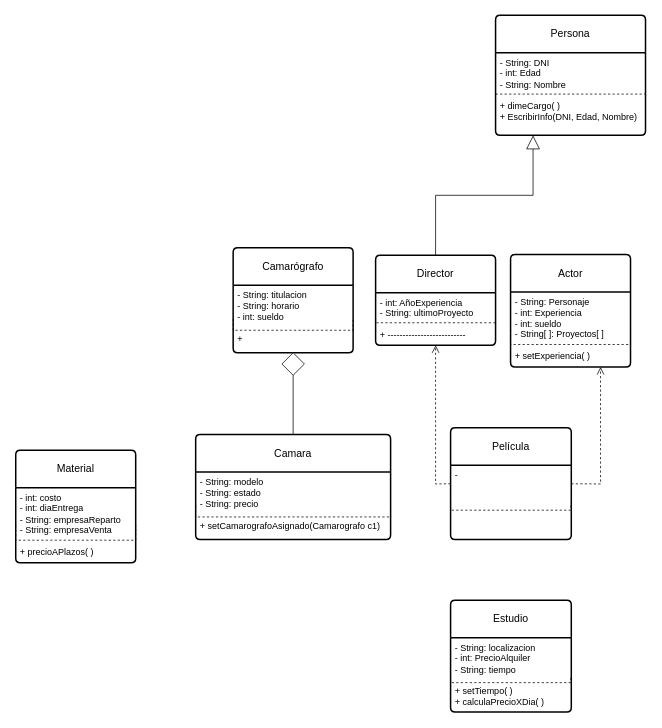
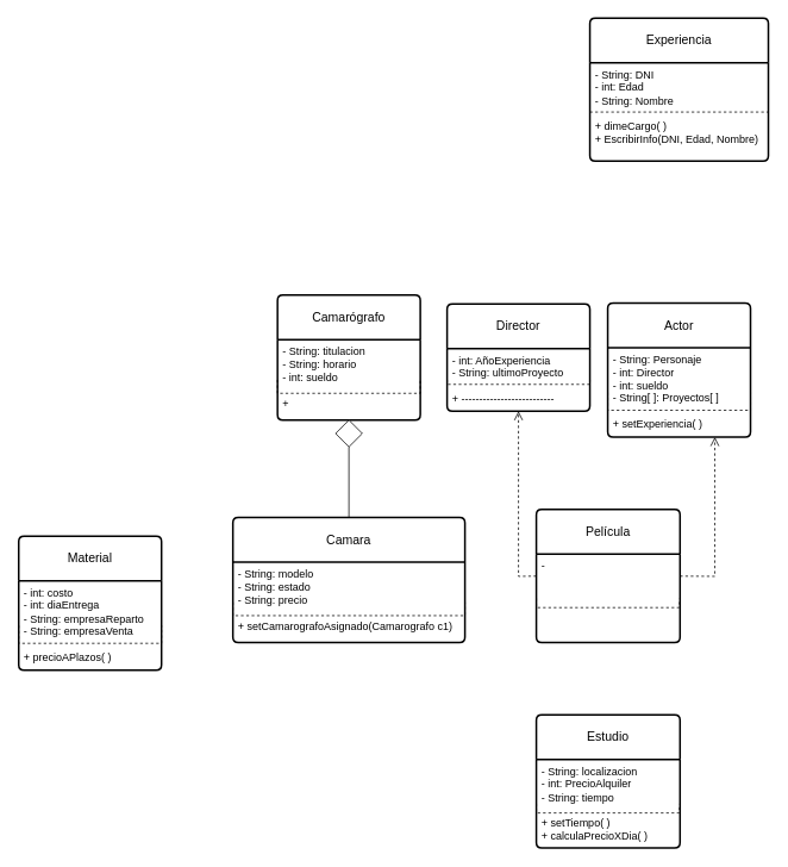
- <mxCell id="2" value="Persona" style="swimlane;childLayout=stackLayout;horizontal=1;startSize=50;horizontalStack=0;rounded=1;fontSize=14;fontStyle=0;strokeWidth=2;resizeParent=0;resizeLast=1;shadow=0;dashed=0;align=center;arcSize=4;whiteSpace=wrap;html=1;" parent="1" vertex="1"><mxGeometry x="660" y="20" width="200" height="160" as="geometry"><mxRectangle x="330" y="370" width="80" height="50" as="alternateBounds" /></mxGeometry></mxCell>
+ <mxCell id="2" value="Experiencia" style="swimlane;childLayout=stackLayout;horizontal=1;startSize=50;horizontalStack=0;rounded=1;fontSize=14;fontStyle=0;strokeWidth=2;resizeParent=0;resizeLast=1;shadow=0;dashed=0;align=center;arcSize=4;whiteSpace=wrap;html=1;" parent="1" vertex="1"><mxGeometry x="660" y="20" width="200" height="160" as="geometry"><mxRectangle x="330" y="370" width="80" height="50" as="alternateBounds" /></mxGeometry></mxCell>
- <mxCell id="23" value="" style="endArrow=block;endSize=16;endFill=0;html=1;rounded=0;exitX=0.5;exitY=0;exitDx=0;exitDy=0;entryX=0.25;entryY=1;entryDx=0;entryDy=0;" edge="1" parent="1" source="8" target="3"><mxGeometry width="160" relative="1" as="geometry"><mxPoint x="900" y="300" as="sourcePoint" /><mxPoint x="670" y="300" as="targetPoint" /><Array as="points"><mxPoint x="580" y="260" /><mxPoint x="710" y="260" /></Array></mxGeometry></mxCell>
- <mxCell id="6" value="- String: Personaje&lt;br&gt;- int: Experiencia&lt;br&gt;- int: sueldo&lt;br&gt;- String[ ]: Proyectos[ ]&lt;br&gt;&lt;br&gt;+ setExperiencia( )" style="align=left;strokeColor=none;fillColor=none;spacingLeft=4;fontSize=12;verticalAlign=top;resizable=0;rotatable=0;part=1;html=1;" parent="5" vertex="1"><mxGeometry y="50" width="160" height="100" as="geometry" /></mxCell>
+ <mxCell id="6" value="- String: Personaje&lt;br&gt;- int: Director&lt;br&gt;- int: sueldo&lt;br&gt;- String[ ]: Proyectos[ ]&lt;br&gt;&lt;br&gt;+ setExperiencia( )" style="align=left;strokeColor=none;fillColor=none;spacingLeft=4;fontSize=12;verticalAlign=top;resizable=0;rotatable=0;part=1;html=1;" parent="5" vertex="1"><mxGeometry y="50" width="160" height="100" as="geometry" /></mxCell>
